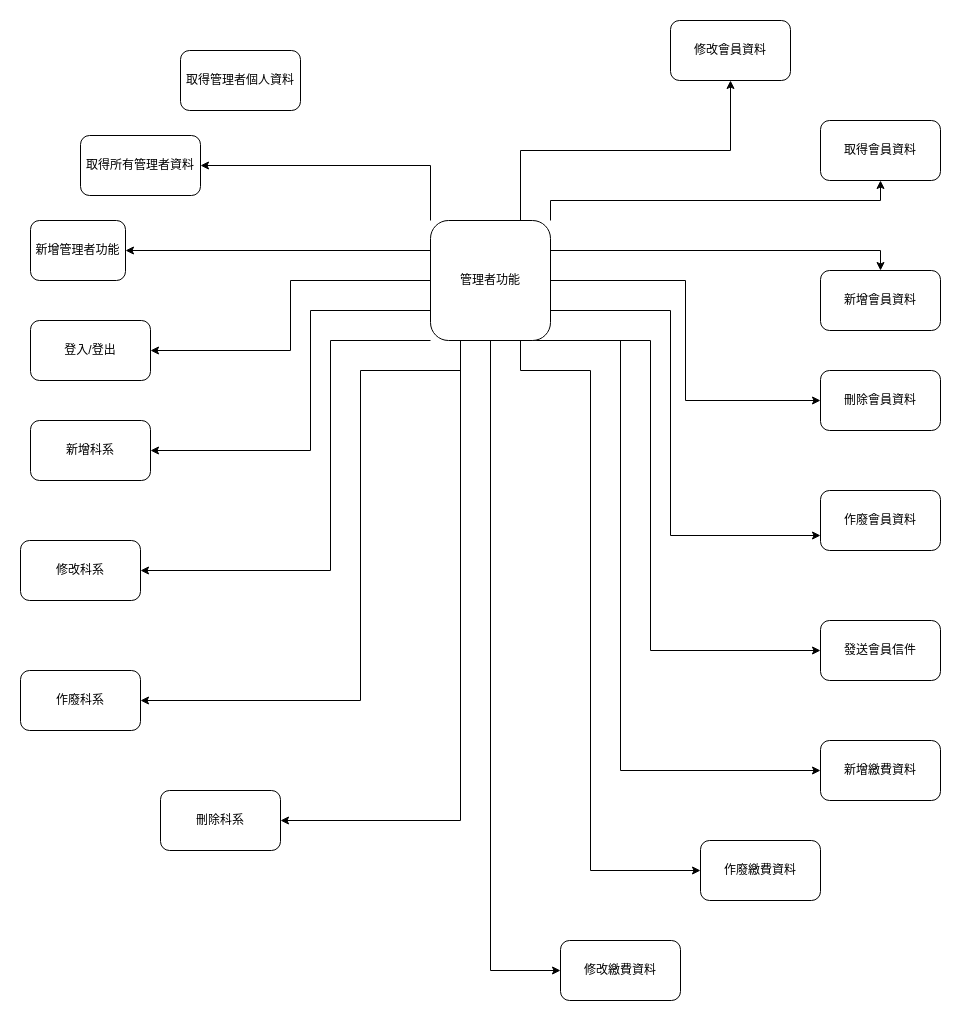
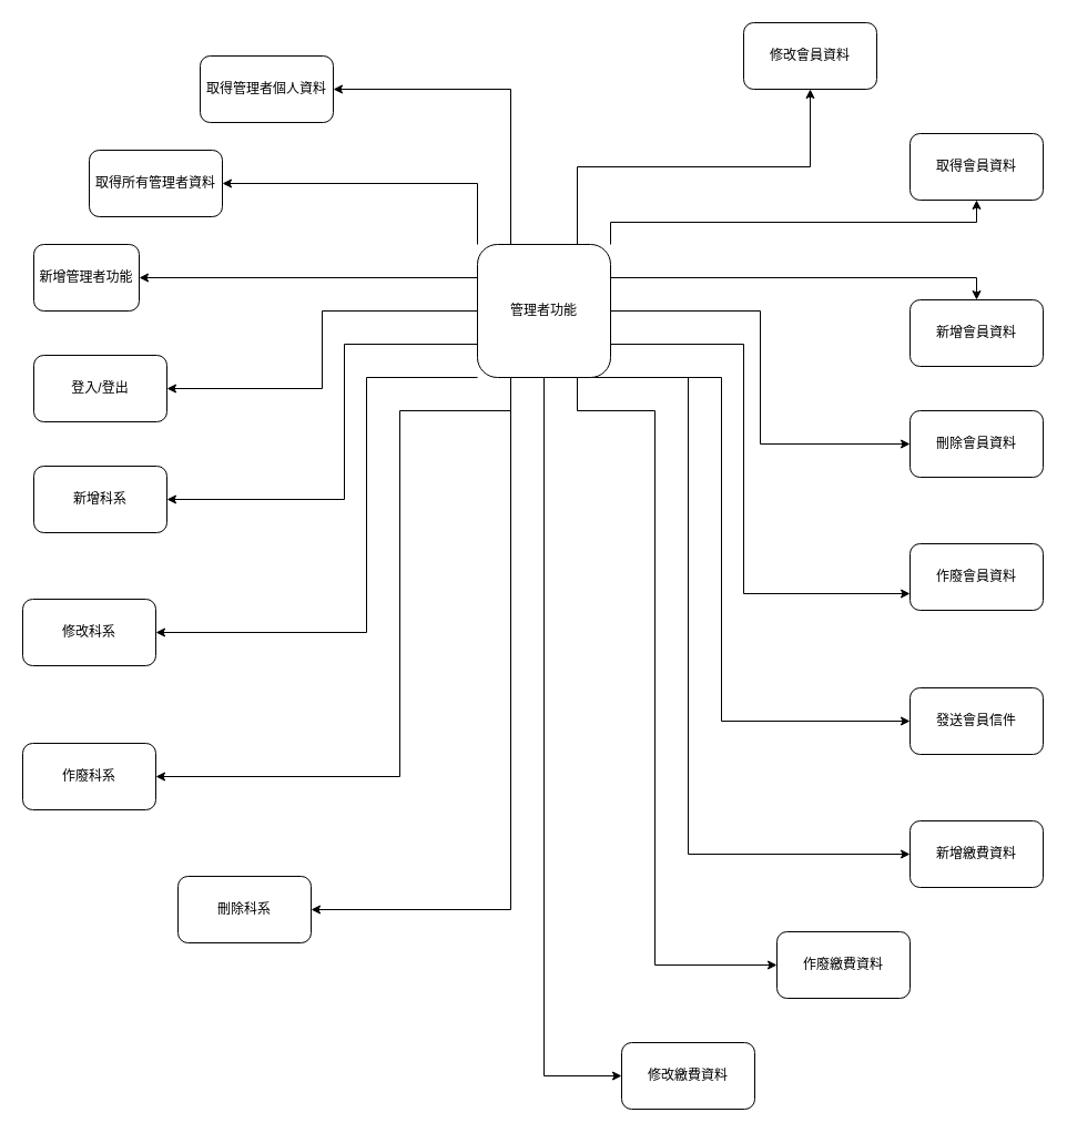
+ <mxCell id="2" style="edgeStyle=orthogonalEdgeStyle;rounded=0;orthogonalLoop=1;jettySize=auto;html=1;exitX=0.25;exitY=0;exitDx=0;exitDy=0;entryX=1;entryY=0.5;entryDx=0;entryDy=0;" edge="1" parent="1" source="19" target="20"><mxGeometry relative="1" as="geometry" /></mxCell>
